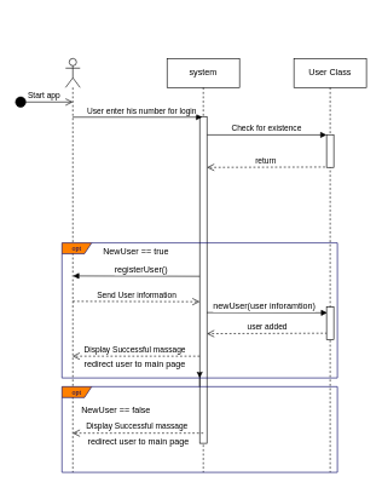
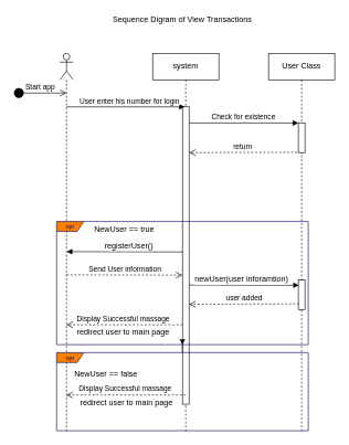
+ <mxCell id="7" value="Sequence Digram of View Transactions" style="text;html=1;strokeColor=none;fillColor=none;align=center;verticalAlign=middle;whiteSpace=wrap;rounded=0;" parent="1" vertex="1"><mxGeometry x="110" y="20" width="330" height="20" as="geometry" /></mxCell>
